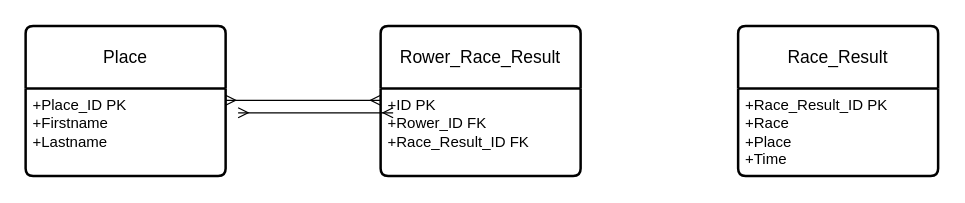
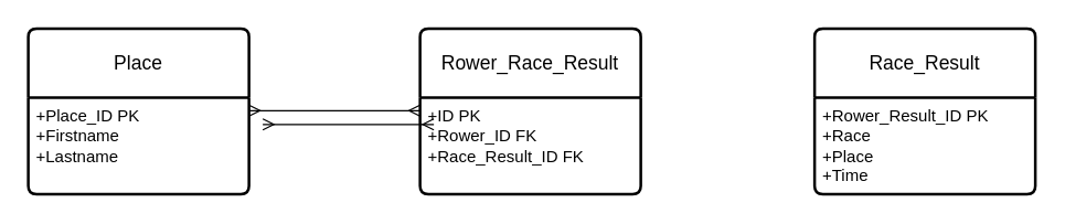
- <mxCell id="7" value="+Race_Result_ID PK&lt;br&gt;+Race&lt;br&gt;+Place&lt;div&gt;+Time&lt;/div&gt;" style="align=left;strokeColor=none;fillColor=none;spacingLeft=4;fontSize=12;verticalAlign=top;resizable=0;rotatable=0;part=1;html=1;" vertex="1" parent="6"><mxGeometry y="50" width="160" height="70" as="geometry" /></mxCell>
+ <mxCell id="7" value="+Rower_Result_ID PK&lt;br&gt;+Race&lt;br&gt;+Place&lt;div&gt;+Time&lt;/div&gt;" style="align=left;strokeColor=none;fillColor=none;spacingLeft=4;fontSize=12;verticalAlign=top;resizable=0;rotatable=0;part=1;html=1;" vertex="1" parent="6"><mxGeometry y="50" width="160" height="70" as="geometry" /></mxCell>
